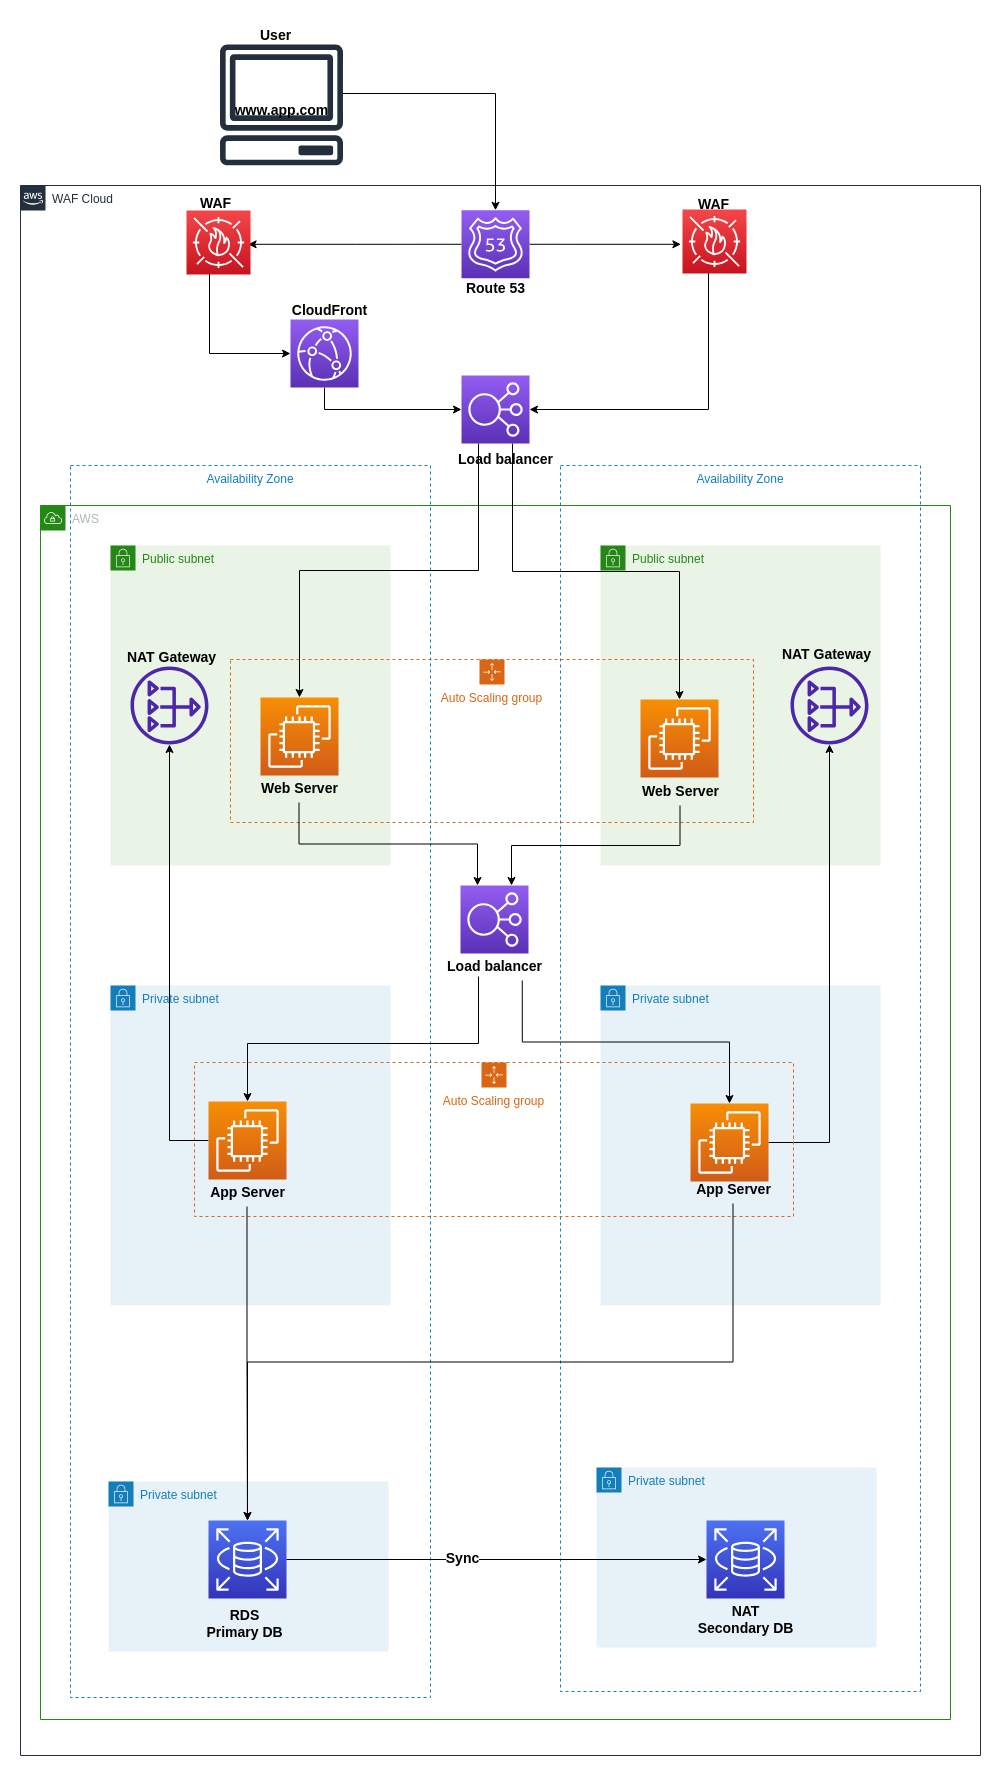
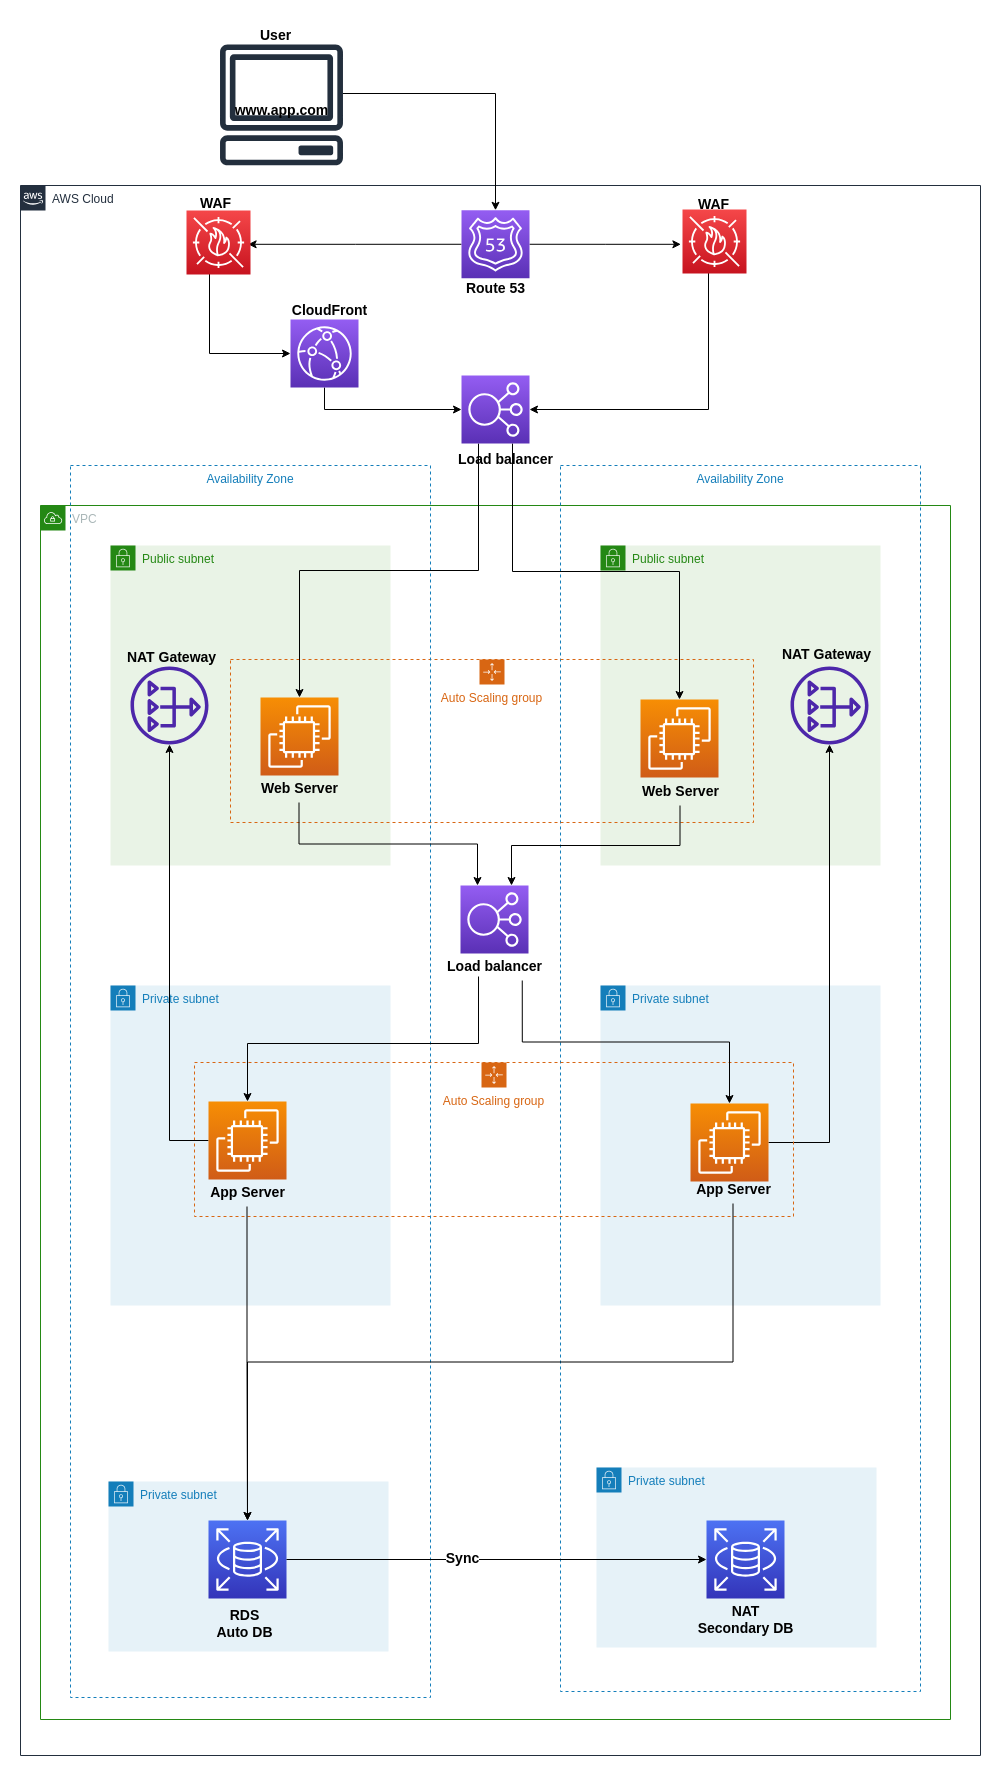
- <mxCell id="2" value="WAF Cloud" style="points=[[0,0],[0.25,0],[0.5,0],[0.75,0],[1,0],[1,0.25],[1,0.5],[1,0.75],[1,1],[0.75,1],[0.5,1],[0.25,1],[0,1],[0,0.75],[0,0.5],[0,0.25]];outlineConnect=0;gradientColor=none;html=1;whiteSpace=wrap;fontSize=12;fontStyle=0;container=1;pointerEvents=0;collapsible=0;recursiveResize=0;shape=mxgraph.aws4.group;grIcon=mxgraph.aws4.group_aws_cloud_alt;strokeColor=#232F3E;fillColor=none;verticalAlign=top;align=left;spacingLeft=30;fontColor=#232F3E;dashed=0;" parent="1" vertex="1"><mxGeometry x="20" y="185" width="960" height="1570" as="geometry" /></mxCell>
+ <mxCell id="2" value="AWS Cloud" style="points=[[0,0],[0.25,0],[0.5,0],[0.75,0],[1,0],[1,0.25],[1,0.5],[1,0.75],[1,1],[0.75,1],[0.5,1],[0.25,1],[0,1],[0,0.75],[0,0.5],[0,0.25]];outlineConnect=0;gradientColor=none;html=1;whiteSpace=wrap;fontSize=12;fontStyle=0;container=1;pointerEvents=0;collapsible=0;recursiveResize=0;shape=mxgraph.aws4.group;grIcon=mxgraph.aws4.group_aws_cloud_alt;strokeColor=#232F3E;fillColor=none;verticalAlign=top;align=left;spacingLeft=30;fontColor=#232F3E;dashed=0;" parent="1" vertex="1"><mxGeometry x="20" y="185" width="960" height="1570" as="geometry" /></mxCell>
- <mxCell id="7" value="AWS" style="points=[[0,0],[0.25,0],[0.5,0],[0.75,0],[1,0],[1,0.25],[1,0.5],[1,0.75],[1,1],[0.75,1],[0.5,1],[0.25,1],[0,1],[0,0.75],[0,0.5],[0,0.25]];outlineConnect=0;gradientColor=none;html=1;whiteSpace=wrap;fontSize=12;fontStyle=0;container=1;pointerEvents=0;collapsible=0;recursiveResize=0;shape=mxgraph.aws4.group;grIcon=mxgraph.aws4.group_vpc;strokeColor=#248814;fillColor=none;verticalAlign=top;align=left;spacingLeft=30;fontColor=#AAB7B8;dashed=0;" parent="2" vertex="1"><mxGeometry x="20" y="320" width="910" height="1214" as="geometry" /></mxCell>
+ <mxCell id="7" value="VPC" style="points=[[0,0],[0.25,0],[0.5,0],[0.75,0],[1,0],[1,0.25],[1,0.5],[1,0.75],[1,1],[0.75,1],[0.5,1],[0.25,1],[0,1],[0,0.75],[0,0.5],[0,0.25]];outlineConnect=0;gradientColor=none;html=1;whiteSpace=wrap;fontSize=12;fontStyle=0;container=1;pointerEvents=0;collapsible=0;recursiveResize=0;shape=mxgraph.aws4.group;grIcon=mxgraph.aws4.group_vpc;strokeColor=#248814;fillColor=none;verticalAlign=top;align=left;spacingLeft=30;fontColor=#AAB7B8;dashed=0;" parent="2" vertex="1"><mxGeometry x="20" y="320" width="910" height="1214" as="geometry" /></mxCell>
- <mxCell id="44" value="&lt;font style=&quot;font-size: 14px;&quot;&gt;&lt;b&gt;RDS&lt;br&gt;Primary DB&lt;br&gt;&lt;/b&gt;&lt;/font&gt;" style="text;html=1;align=center;verticalAlign=middle;resizable=0;points=[];autosize=1;strokeColor=none;fillColor=none;" vertex="1" parent="2"><mxGeometry x="177" y="1415" width="94" height="46" as="geometry" /></mxCell>
+ <mxCell id="44" value="&lt;font style=&quot;font-size: 14px;&quot;&gt;&lt;b&gt;RDS&lt;br&gt;Auto DB&lt;br&gt;&lt;/b&gt;&lt;/font&gt;" style="text;html=1;align=center;verticalAlign=middle;resizable=0;points=[];autosize=1;strokeColor=none;fillColor=none;" vertex="1" parent="2"><mxGeometry x="177" y="1415" width="94" height="46" as="geometry" /></mxCell>
